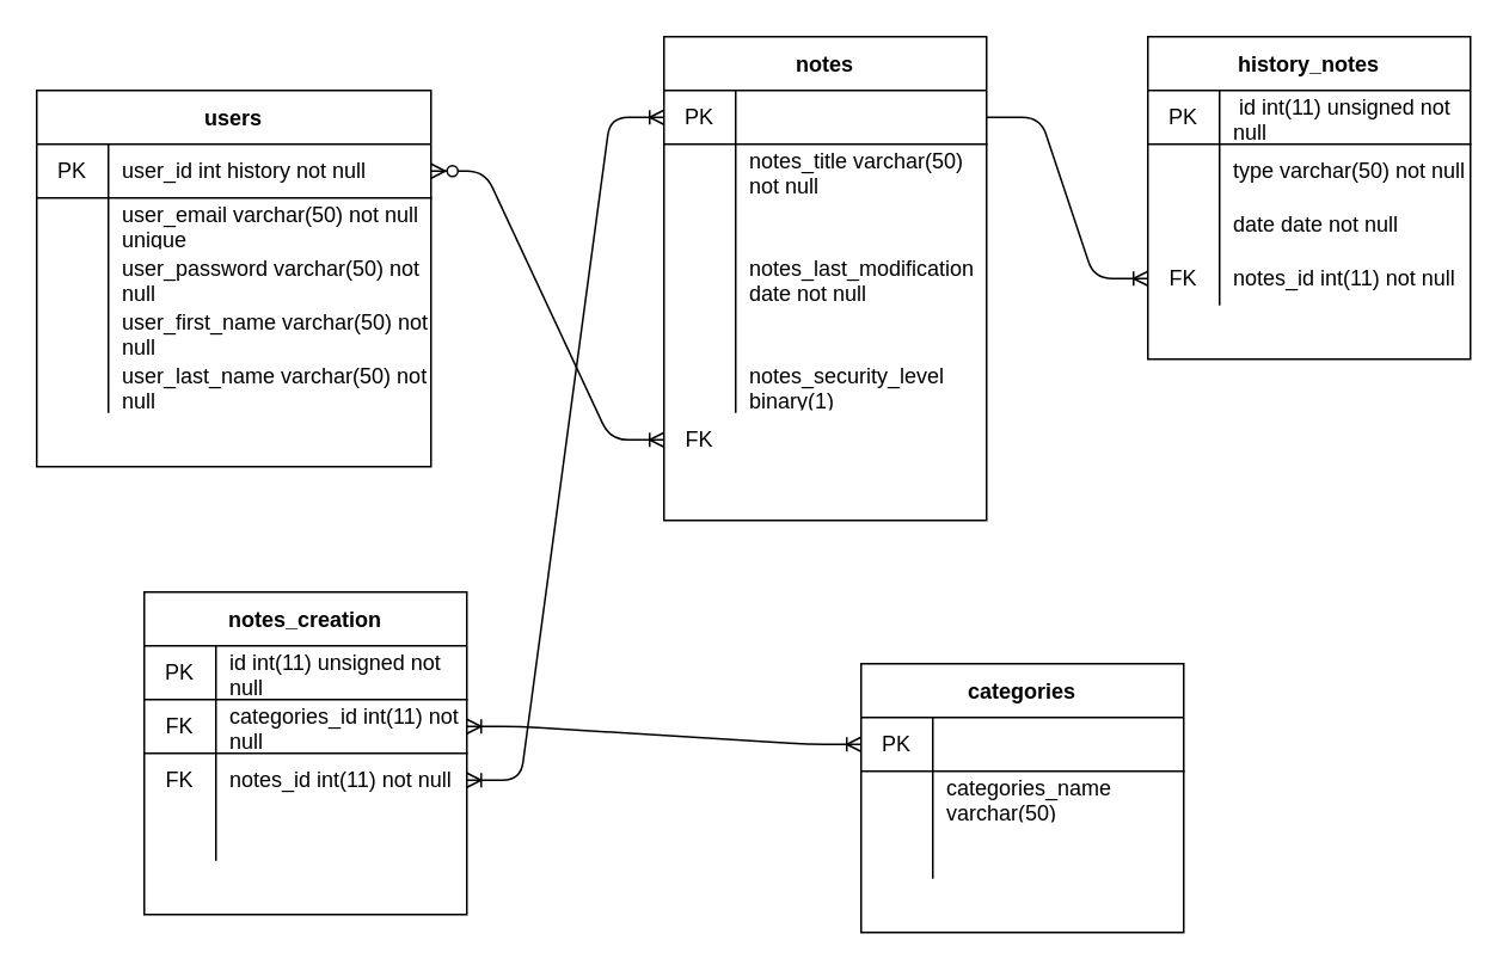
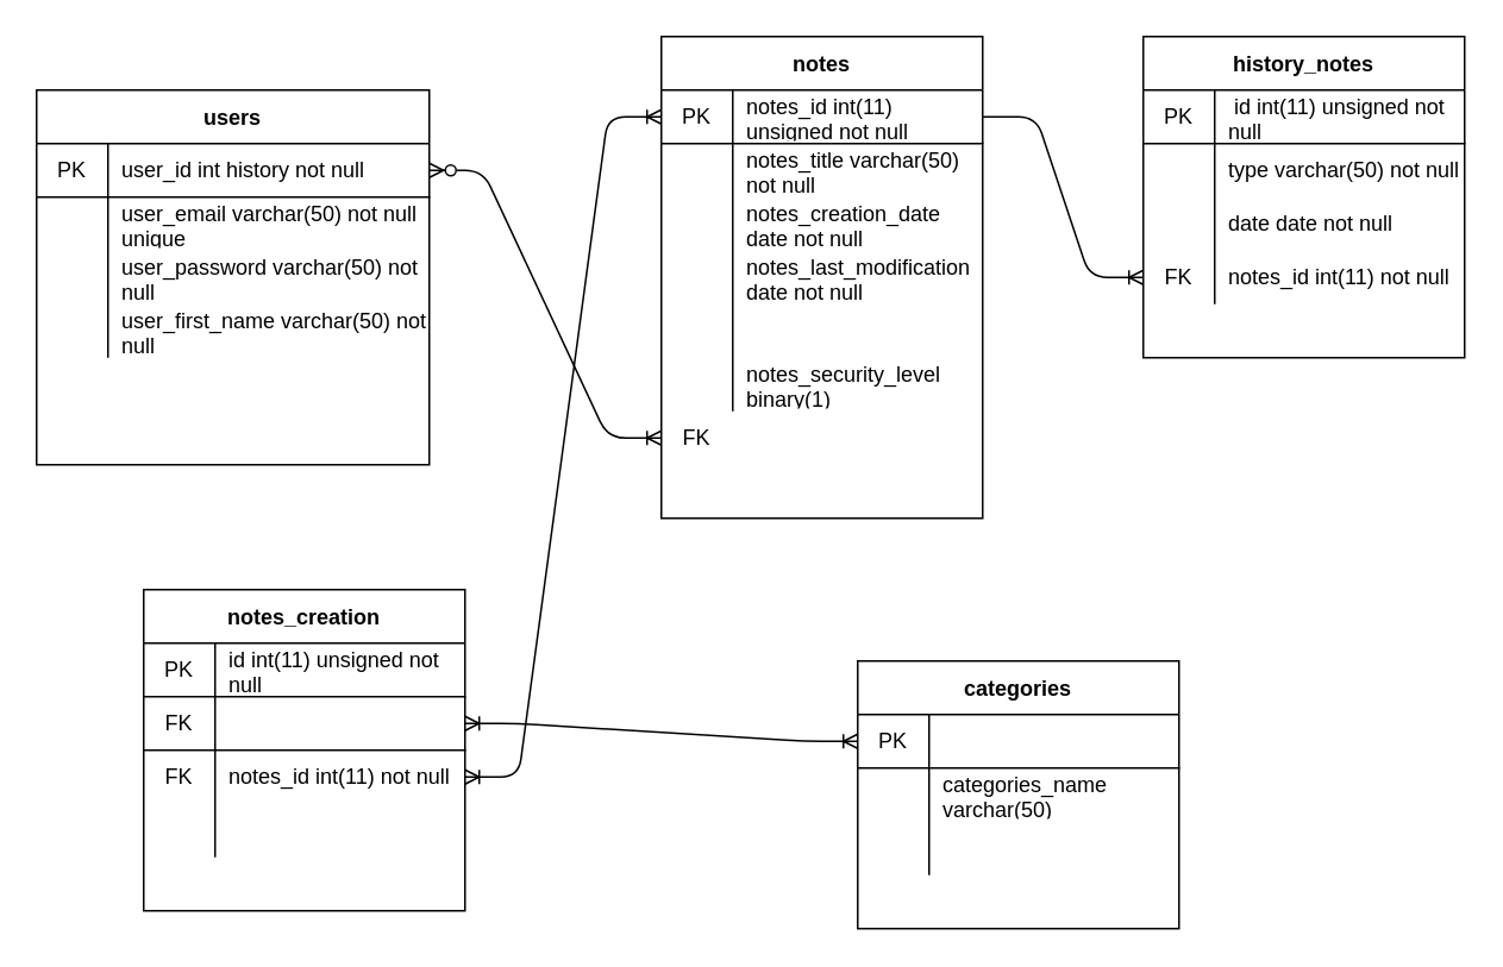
+ <mxCell id="21" value="notes_id int(11) unsigned not null" style="shape=partialRectangle;html=1;whiteSpace=wrap;connectable=0;fillColor=none;top=0;left=0;bottom=0;right=0;align=left;spacingLeft=6;overflow=hidden;pointerEvents=1;" vertex="1" parent="19"><mxGeometry x="40" width="140" height="30" as="geometry" /></mxCell>
+ <mxCell id="27" value="notes_creation_date date not null" style="shape=partialRectangle;html=1;whiteSpace=wrap;connectable=0;fillColor=none;top=0;left=0;bottom=0;right=0;align=left;spacingLeft=6;overflow=hidden;pointerEvents=1;" vertex="1" parent="25"><mxGeometry x="40" width="140" height="30" as="geometry" /></mxCell>
- <mxCell id="17" value="user_last_name varchar(50) not null" style="shape=partialRectangle;html=1;whiteSpace=wrap;connectable=0;fillColor=none;top=0;left=0;bottom=0;right=0;align=left;spacingLeft=6;overflow=hidden;pointerEvents=1;" vertex="1" parent="15"><mxGeometry x="40" width="180" height="30" as="geometry" /></mxCell>
- <mxCell id="68" value="categories_id int(11) not null" style="shape=partialRectangle;html=1;whiteSpace=wrap;connectable=0;fillColor=none;top=0;left=0;bottom=0;right=0;align=left;spacingLeft=6;overflow=hidden;pointerEvents=1;" vertex="1" parent="66"><mxGeometry x="40" width="140" height="30" as="geometry" /></mxCell>
